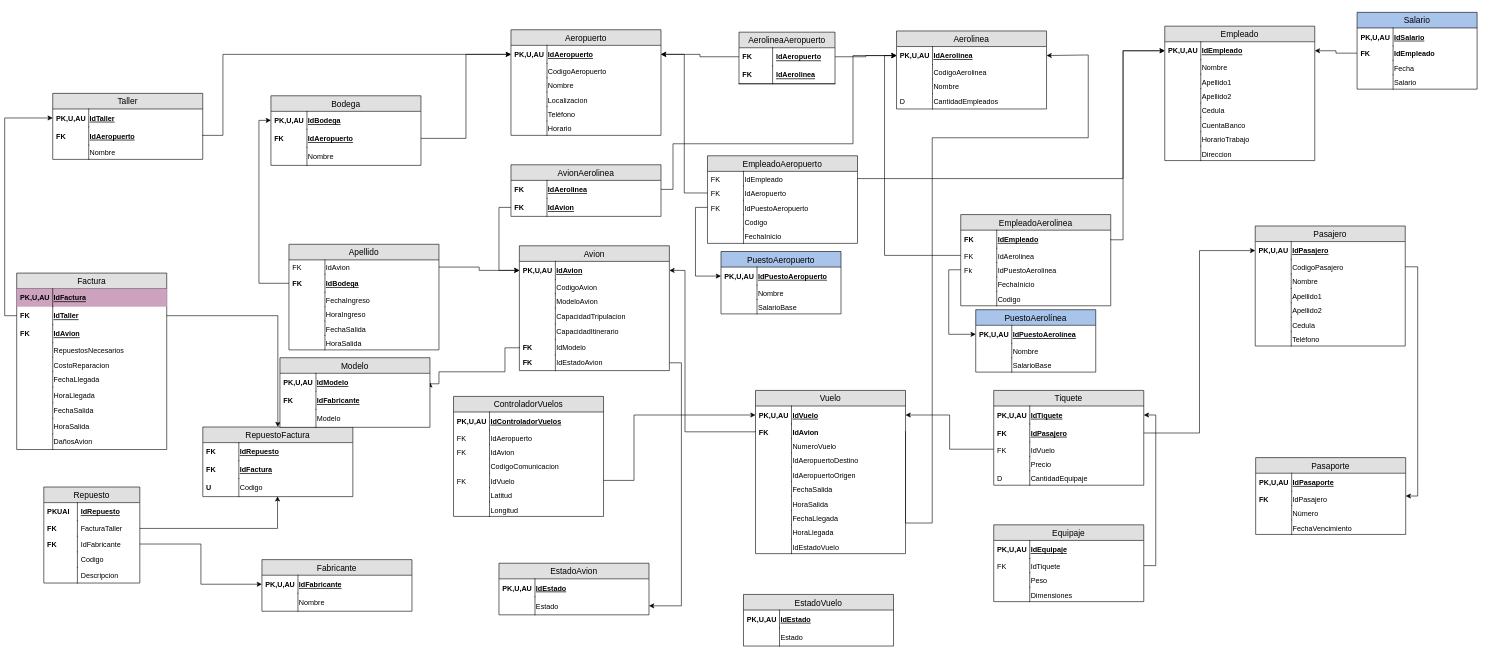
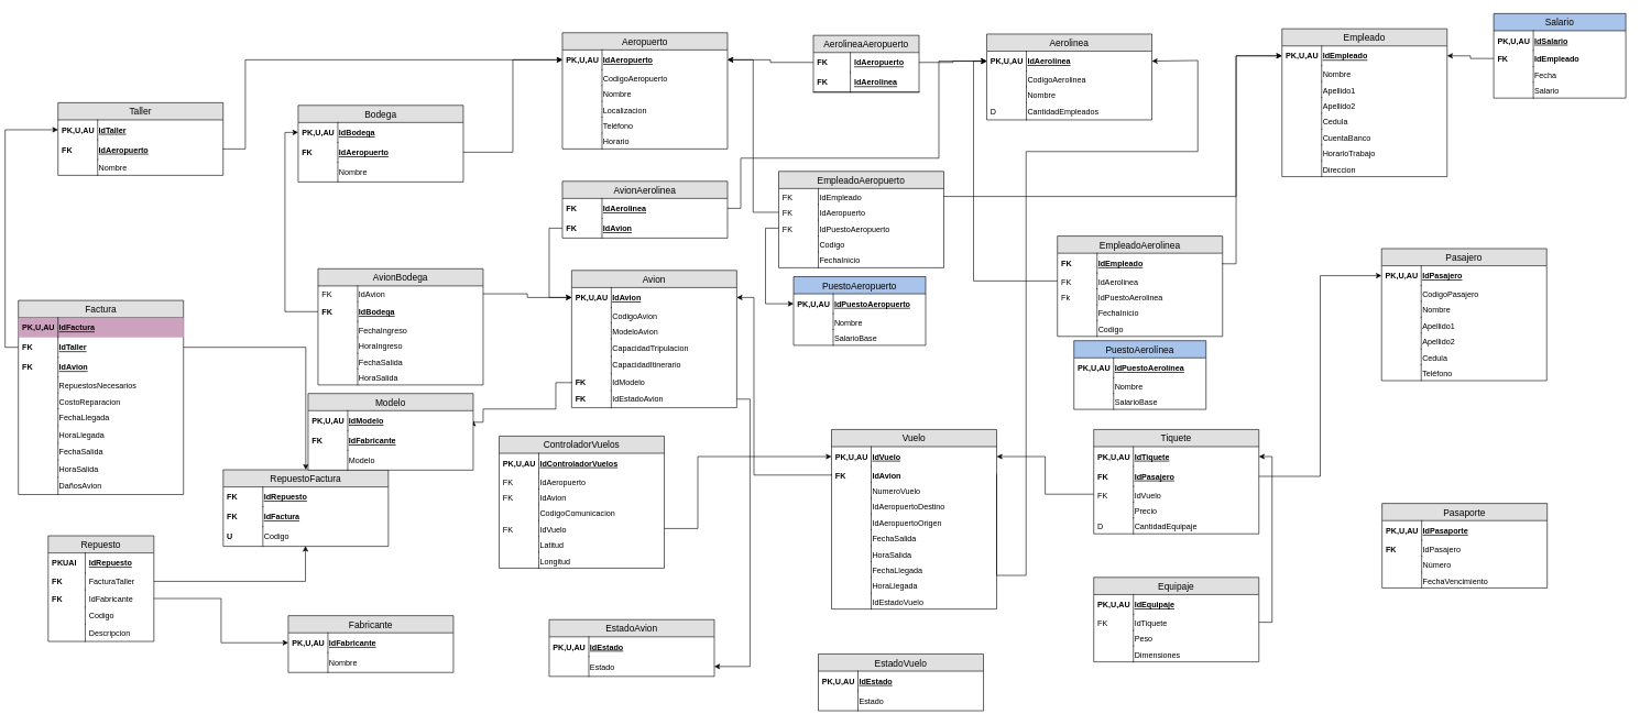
- <mxCell id="185" value="Apellido" style="swimlane;fontStyle=0;childLayout=stackLayout;horizontal=1;startSize=26;fillColor=#e0e0e0;horizontalStack=0;resizeParent=1;resizeParentMax=0;resizeLast=0;collapsible=1;marginBottom=0;swimlaneFillColor=#ffffff;align=center;fontSize=14;" parent="1" vertex="1"><mxGeometry x="474" y="406.5" width="250" height="176" as="geometry" /></mxCell>
+ <mxCell id="185" value="AvionBodega" style="swimlane;fontStyle=0;childLayout=stackLayout;horizontal=1;startSize=26;fillColor=#e0e0e0;horizontalStack=0;resizeParent=1;resizeParentMax=0;resizeLast=0;collapsible=1;marginBottom=0;swimlaneFillColor=#ffffff;align=center;fontSize=14;" parent="1" vertex="1"><mxGeometry x="474" y="406.5" width="250" height="176" as="geometry" /></mxCell>
- <mxCell id="250" style="edgeStyle=orthogonalEdgeStyle;rounded=0;orthogonalLoop=1;jettySize=auto;html=1;exitX=0;exitY=0.5;exitDx=0;exitDy=0;entryX=0;entryY=0.5;entryDx=0;entryDy=0;" parent="1" source="46" target="244" edge="1"><mxGeometry relative="1" as="geometry" /></mxCell>
- <mxCell id="253" style="edgeStyle=orthogonalEdgeStyle;rounded=0;orthogonalLoop=1;jettySize=auto;html=1;exitX=1;exitY=0.5;exitDx=0;exitDy=0;entryX=1;entryY=0.5;entryDx=0;entryDy=0;" parent="1" source="201" target="145" edge="1"><mxGeometry relative="1" as="geometry"><mxPoint x="2333.667" y="700.333" as="sourcePoint" /></mxGeometry></mxCell>
